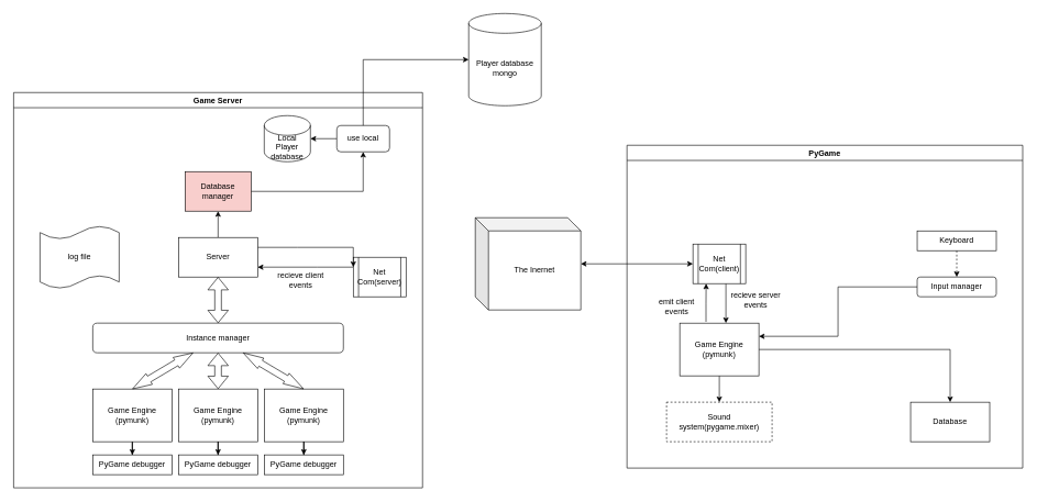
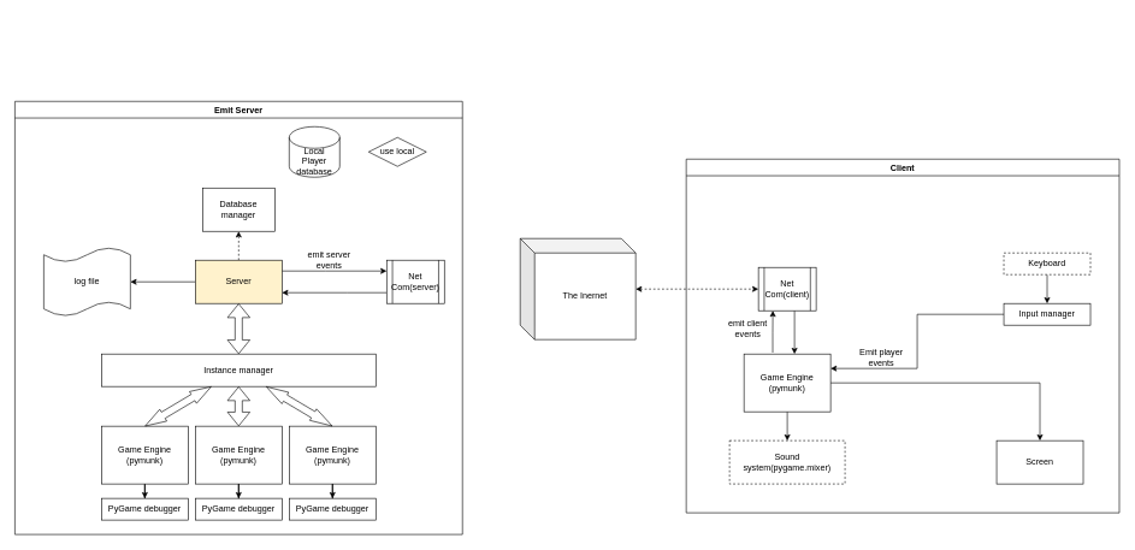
- <mxCell id="48" style="edgeStyle=orthogonalEdgeStyle;rounded=0;orthogonalLoop=1;jettySize=auto;html=1;entryX=0;entryY=0.5;entryDx=0;entryDy=0;entryPerimeter=0;startArrow=none;startFill=0;" parent="1" source="38" target="47" edge="1"><mxGeometry relative="1" as="geometry"><Array as="points"><mxPoint y="90" x="550" /></Array></mxGeometry></mxCell>
- <mxCell id="47" value="Player database&lt;br&gt;mongo" style="shape=cylinder3;whiteSpace=wrap;html=1;boundedLbl=1;backgroundOutline=1;size=15;" parent="1" vertex="1"><mxGeometry x="710" y="20" width="110" height="140" as="geometry" /></mxCell>
- <mxCell id="18" value="Game Server" style="swimlane;" parent="1" vertex="1"><mxGeometry x="20" y="140" width="620" height="600" as="geometry" /></mxCell>
+ <mxCell id="18" value="Emit Server" style="swimlane;" parent="1" vertex="1"><mxGeometry x="20" y="140" width="620" height="600" as="geometry" /></mxCell>
- <mxCell id="37" style="edgeStyle=orthogonalEdgeStyle;rounded=0;orthogonalLoop=1;jettySize=auto;html=1;entryX=1;entryY=0.5;entryDx=0;entryDy=0;entryPerimeter=0;" edge="1" parent="18" source="38" target="29"><mxGeometry relative="1" as="geometry" /></mxCell>
- <mxCell id="38" value="use local" style="whiteSpace=wrap;html=1;rounded=1;" parent="18" vertex="1"><mxGeometry x="490" y="50" width="80" height="40" as="geometry" /></mxCell>
+ <mxCell id="38" value="use local" style="rhombus;whiteSpace=wrap;html=1;" parent="18" vertex="1"><mxGeometry x="490" y="50" width="80" height="40" as="geometry" /></mxCell>
- <mxCell id="2" value="PyGame" style="swimlane;" parent="1" vertex="1"><mxGeometry x="950" y="220" width="600" height="490" as="geometry"><mxRectangle x="400" y="130" width="70" height="23" as="alternateBounds" /></mxGeometry></mxCell>
+ <mxCell id="2" value="Client" style="swimlane;" parent="1" vertex="1"><mxGeometry x="950" y="220" width="600" height="490" as="geometry"><mxRectangle x="400" y="130" width="70" height="23" as="alternateBounds" /></mxGeometry></mxCell>
- <mxCell id="27" style="edgeStyle=orthogonalEdgeStyle;rounded=0;orthogonalLoop=1;jettySize=auto;html=1;entryX=0.5;entryY=1;entryDx=0;entryDy=0;" edge="1" parent="18" source="28" target="38"><mxGeometry relative="1" as="geometry" /></mxCell>
- <mxCell id="28" value="Database manager" style="rounded=0;whiteSpace=wrap;html=1;fillColor=#f8cecc;" parent="18" vertex="1"><mxGeometry x="260" y="120" width="100" height="60" as="geometry" /></mxCell>
+ <mxCell id="28" value="Database manager" style="rounded=0;whiteSpace=wrap;html=1;" parent="18" vertex="1"><mxGeometry x="260" y="120" width="100" height="60" as="geometry" /></mxCell>
- <mxCell id="24" style="edgeStyle=orthogonalEdgeStyle;rounded=0;orthogonalLoop=1;jettySize=auto;html=1;entryX=0.5;entryY=1;entryDx=0;entryDy=0;" edge="1" parent="18" source="26" target="28"><mxGeometry relative="1" as="geometry" /></mxCell>
+ <mxCell id="24" style="edgeStyle=orthogonalEdgeStyle;rounded=0;orthogonalLoop=1;jettySize=auto;html=1;entryX=0.5;entryY=1;entryDx=0;entryDy=0;dashed=1;" edge="1" parent="18" source="26" target="28"><mxGeometry relative="1" as="geometry" /></mxCell>
+ <mxCell id="30" value="emit server&lt;br&gt;events" style="text;html=1;align=center;verticalAlign=middle;resizable=0;points=[];autosize=1;strokeColor=none;" parent="18" vertex="1"><mxGeometry x="400" y="205" width="70" height="30" as="geometry" /></mxCell>
- <mxCell id="12" value="Keyboard" style="rounded=0;whiteSpace=wrap;html=1;" parent="2" vertex="1"><mxGeometry x="440" y="130" width="120" height="30" as="geometry" /></mxCell>
+ <mxCell id="12" value="Keyboard" style="rounded=0;whiteSpace=wrap;html=1;dashed=1;" parent="2" vertex="1"><mxGeometry x="440" y="130" width="120" height="30" as="geometry" /></mxCell>
+ <mxCell id="25" style="edgeStyle=orthogonalEdgeStyle;rounded=0;orthogonalLoop=1;jettySize=auto;html=1;entryX=1;entryY=0.5;entryDx=0;entryDy=0;entryPerimeter=0;" edge="1" parent="18" source="26" target="46"><mxGeometry relative="1" as="geometry" /></mxCell>
- <mxCell id="26" value="Server" style="rounded=0;whiteSpace=wrap;html=1;" parent="18" vertex="1"><mxGeometry x="250" y="220" width="120" height="60" as="geometry" /></mxCell>
+ <mxCell id="26" value="Server" style="rounded=0;whiteSpace=wrap;html=1;fillColor=#fff2cc;" parent="18" vertex="1"><mxGeometry x="250" y="220" width="120" height="60" as="geometry" /></mxCell>
- <mxCell id="11" style="edgeStyle=orthogonalEdgeStyle;rounded=0;orthogonalLoop=1;jettySize=auto;html=1;entryX=0.5;entryY=0;entryDx=0;entryDy=0;startArrow=none;startFill=0;dashed=1;" parent="2" source="12" target="14" edge="1"><mxGeometry relative="1" as="geometry" /></mxCell>
+ <mxCell id="11" style="edgeStyle=orthogonalEdgeStyle;rounded=0;orthogonalLoop=1;jettySize=auto;html=1;entryX=0.5;entryY=0;entryDx=0;entryDy=0;startArrow=none;startFill=0;" parent="2" source="12" target="14" edge="1"><mxGeometry relative="1" as="geometry" /></mxCell>
- <mxCell id="49" style="edgeStyle=orthogonalEdgeStyle;rounded=0;orthogonalLoop=1;jettySize=auto;html=1;entryX=0;entryY=0.5;entryDx=0;entryDy=0;startArrow=classic;startFill=1;" parent="1" source="50" target="8" edge="1"><mxGeometry relative="1" as="geometry" /></mxCell>
+ <mxCell id="49" style="edgeStyle=orthogonalEdgeStyle;rounded=0;orthogonalLoop=1;jettySize=auto;html=1;entryX=0;entryY=0.5;entryDx=0;entryDy=0;startArrow=classic;startFill=1;dashed=1;" parent="1" source="50" target="8" edge="1"><mxGeometry relative="1" as="geometry" /></mxCell>
- <mxCell id="22" value="Net Com(server)" style="shape=process;whiteSpace=wrap;html=1;backgroundOutline=1;" parent="18" vertex="1"><mxGeometry x="515" y="250" width="80" height="60" as="geometry" /></mxCell>
+ <mxCell id="22" value="Net Com(server)" style="shape=process;whiteSpace=wrap;html=1;backgroundOutline=1;" parent="18" vertex="1"><mxGeometry x="515" y="220" width="80" height="60" as="geometry" /></mxCell>
- <mxCell id="31" value="recieve client&lt;br&gt;events" style="text;html=1;align=center;verticalAlign=middle;resizable=0;points=[];autosize=1;strokeColor=none;" parent="18" vertex="1"><mxGeometry x="390" y="270" width="90" height="30" as="geometry" /></mxCell>
- <mxCell id="14" value="Input manager" style="whiteSpace=wrap;html=1;rounded=1;" parent="2" vertex="1"><mxGeometry x="440" y="200" width="120" height="30" as="geometry" /></mxCell>
+ <mxCell id="14" value="Input manager" style="rounded=0;whiteSpace=wrap;html=1;" parent="2" vertex="1"><mxGeometry x="440" y="200" width="120" height="30" as="geometry" /></mxCell>
- <mxCell id="9" value="recieve server&lt;br&gt;events" style="text;html=1;align=center;verticalAlign=middle;resizable=0;points=[];autosize=1;strokeColor=none;" parent="2" vertex="1"><mxGeometry x="150" y="220" width="90" height="30" as="geometry" /></mxCell>
- <mxCell id="10" value="emit client&lt;br&gt;events" style="text;html=1;align=center;verticalAlign=middle;resizable=0;points=[];autosize=1;strokeColor=none;" parent="2" vertex="1"><mxGeometry x="40" y="230" width="70" height="30" as="geometry" /></mxCell>
+ <mxCell id="10" value="emit client&lt;br&gt;events" style="text;html=1;align=center;verticalAlign=middle;resizable=0;points=[];autosize=1;strokeColor=none;" parent="2" vertex="1"><mxGeometry x="50" y="220" width="70" height="30" as="geometry" /></mxCell>
+ <mxCell id="15" value="Emit player&lt;br&gt;events" style="text;html=1;align=center;verticalAlign=middle;resizable=0;points=[];autosize=1;strokeColor=none;" parent="2" vertex="1"><mxGeometry x="230" y="260" width="80" height="30" as="geometry" /></mxCell>
- <mxCell id="36" value="Instance manager" style="whiteSpace=wrap;html=1;rounded=1;" vertex="1" parent="18"><mxGeometry x="120" y="350" width="380" height="45" as="geometry" /></mxCell>
+ <mxCell id="36" value="Instance manager" style="rounded=0;whiteSpace=wrap;html=1;" vertex="1" parent="18"><mxGeometry x="120" y="350" width="380" height="45" as="geometry" /></mxCell>
- <mxCell id="16" value="Database" style="rounded=0;whiteSpace=wrap;html=1;" parent="2" vertex="1"><mxGeometry x="430" y="390" width="120" height="60" as="geometry" /></mxCell>
+ <mxCell id="16" value="Screen" style="rounded=0;whiteSpace=wrap;html=1;" parent="2" vertex="1"><mxGeometry x="430" y="390" width="120" height="60" as="geometry" /></mxCell>
